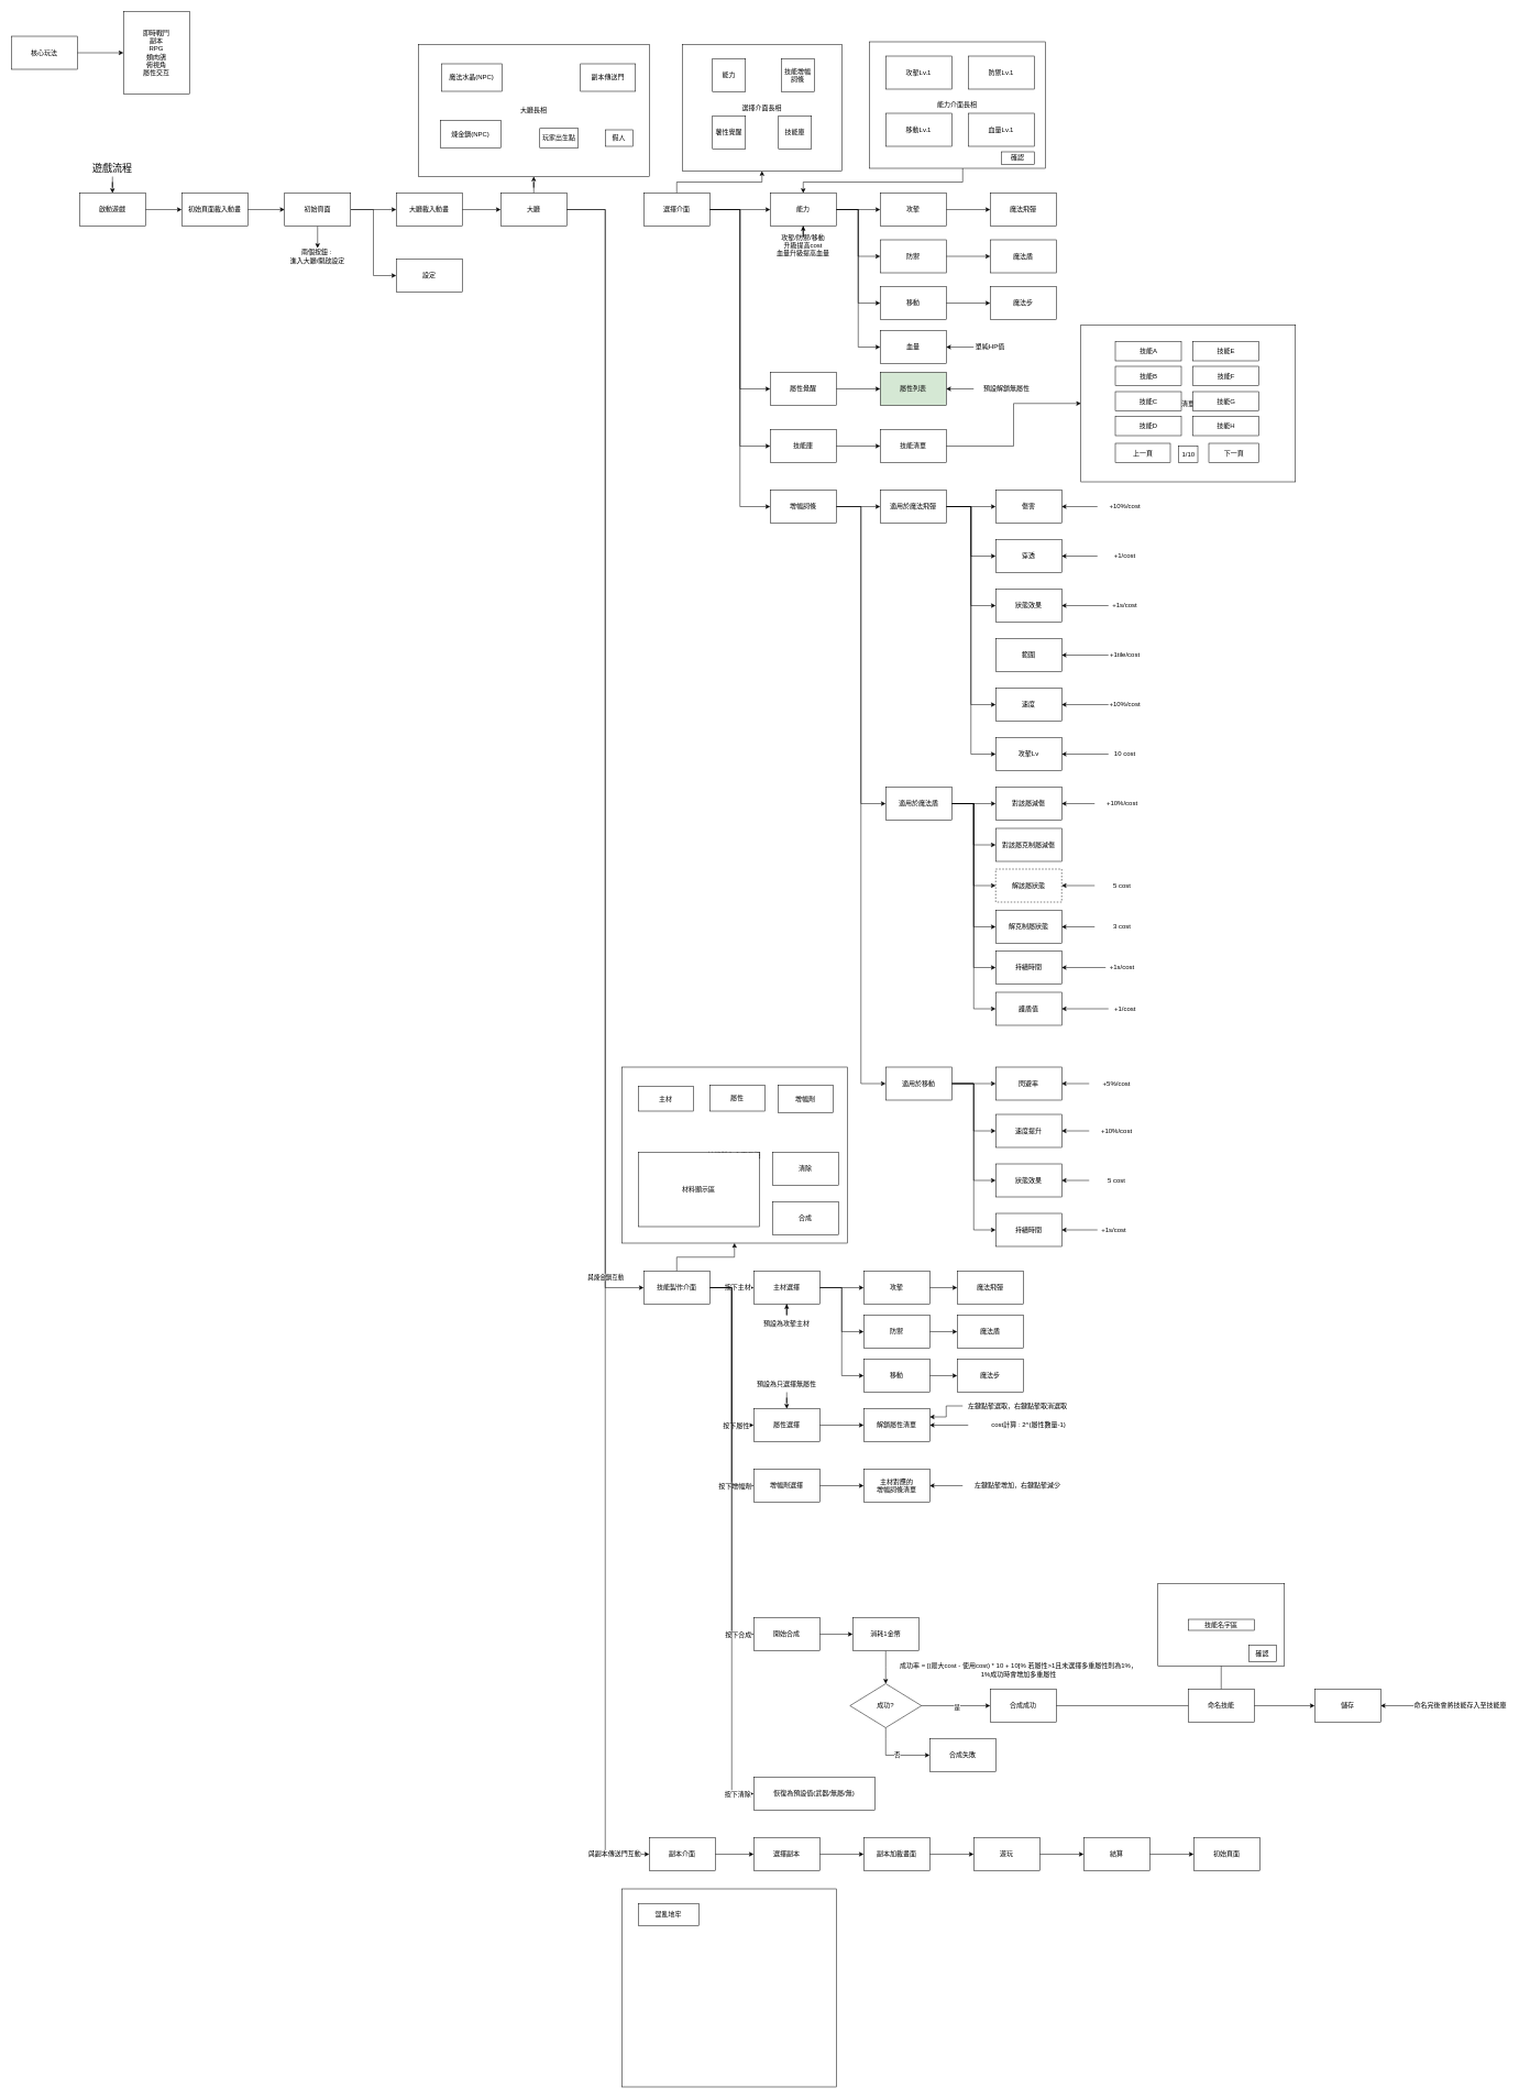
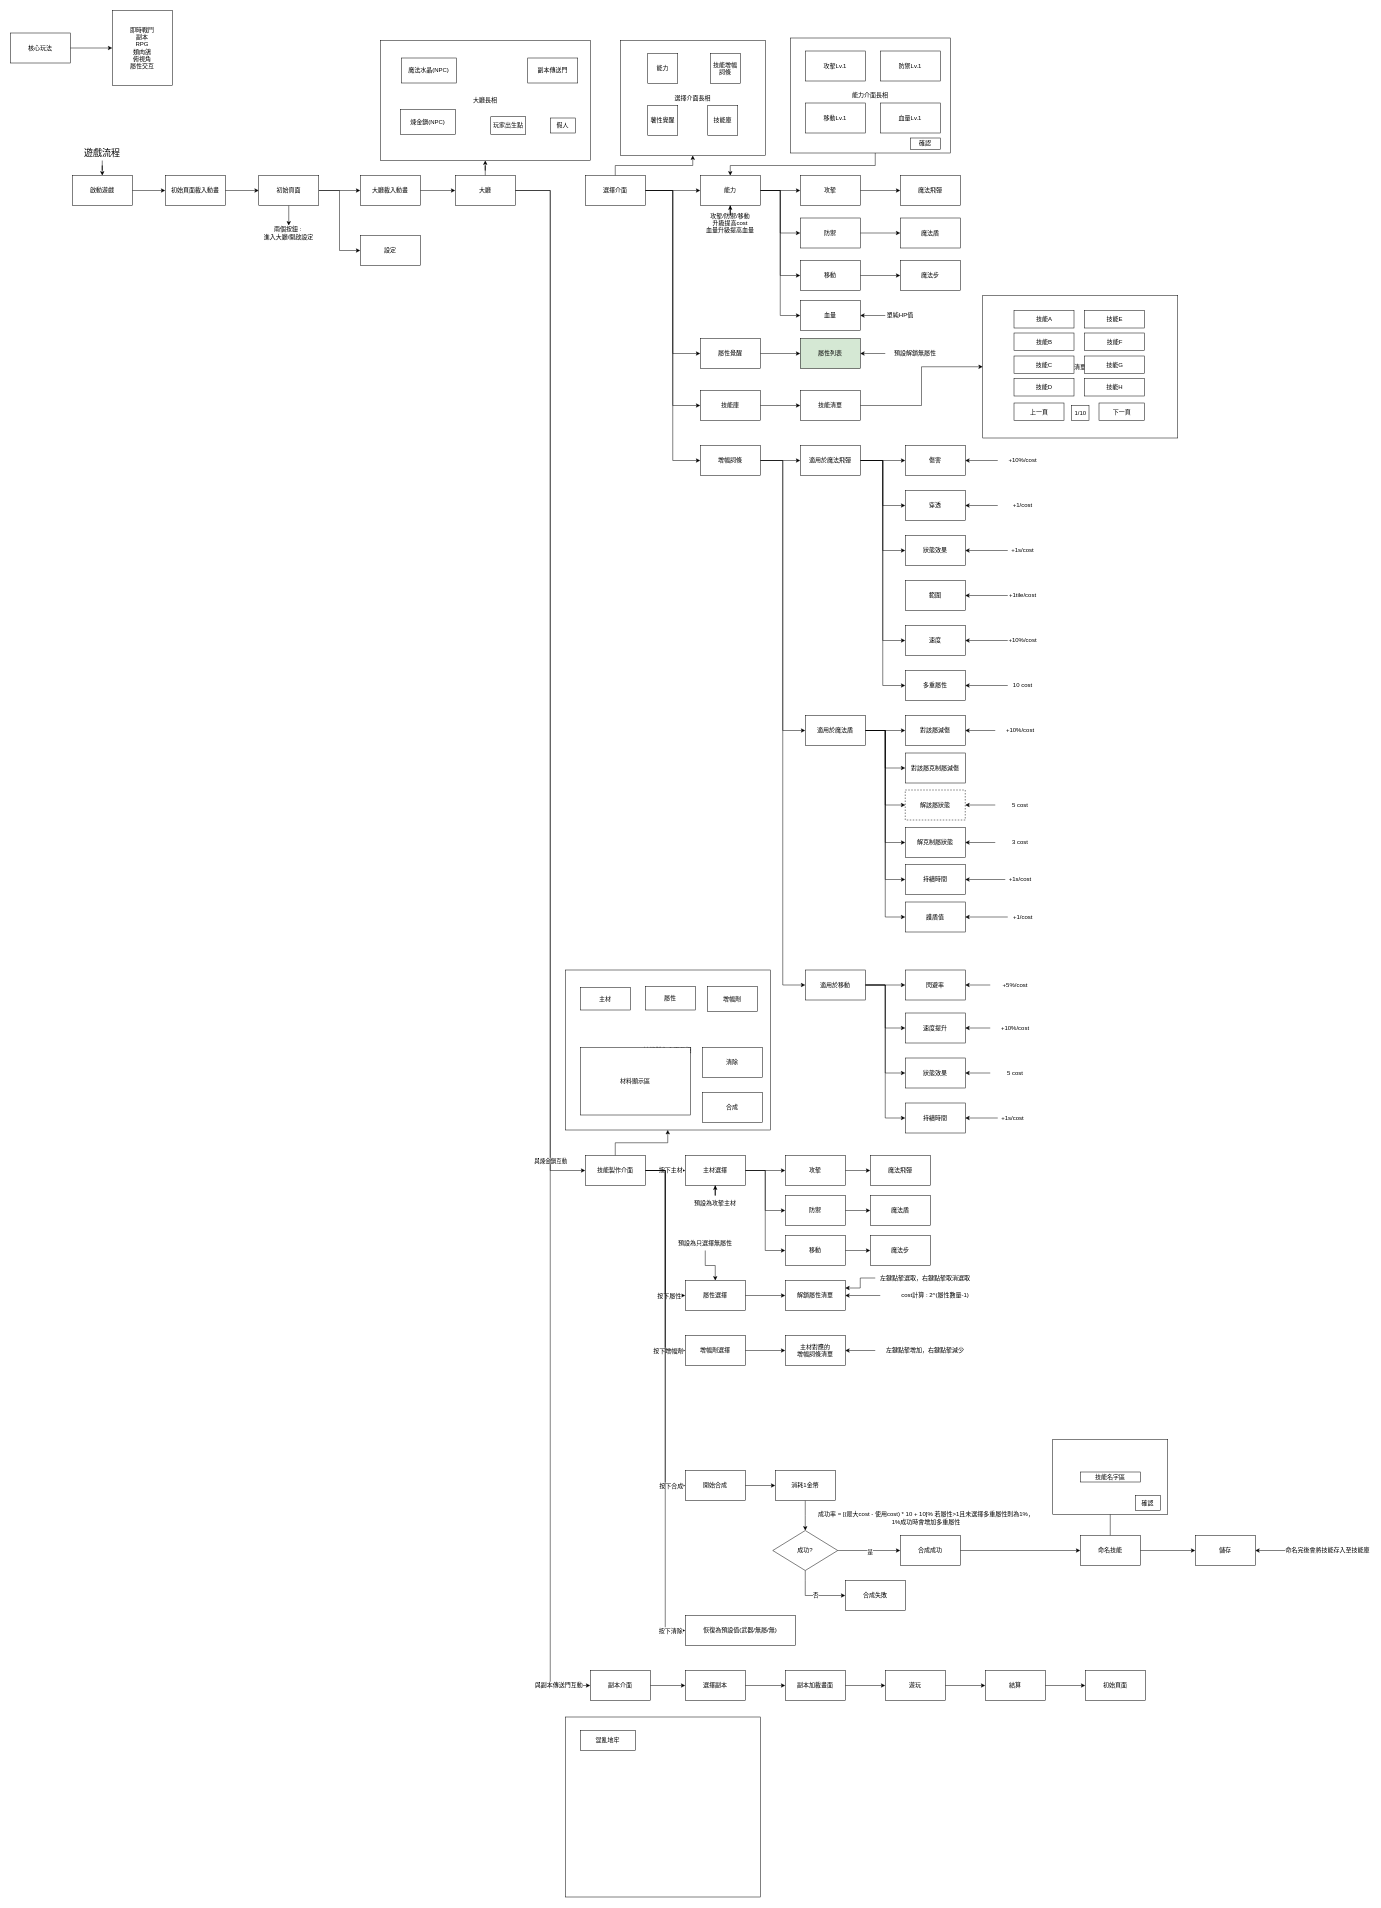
- <mxCell id="82" value="&lt;p style=&quot;white-space-collapse: preserve;&quot; dir=&quot;auto&quot;&gt;攻擊Lv&lt;/p&gt;" style="rounded=0;whiteSpace=wrap;html=1;" parent="1" vertex="1"><mxGeometry x="1810" y="1340" width="120" height="60" as="geometry" /></mxCell>
+ <mxCell id="82" value="&lt;p style=&quot;white-space-collapse: preserve;&quot; dir=&quot;auto&quot;&gt;多重屬性&lt;/p&gt;" style="rounded=0;whiteSpace=wrap;html=1;" parent="1" vertex="1"><mxGeometry x="1810" y="1340" width="120" height="60" as="geometry" /></mxCell>
- <mxCell id="137" value="預設為只選擇無屬性" style="text;html=1;align=center;verticalAlign=middle;whiteSpace=wrap;rounded=0;" parent="1" vertex="1"><mxGeometry x="1375" y="2500" width="110" height="30" as="geometry" /></mxCell>
+ <mxCell id="137" value="預設為只選擇無屬性" style="text;html=1;align=center;verticalAlign=middle;whiteSpace=wrap;rounded=0;" parent="1" vertex="1"><mxGeometry x="1355" y="2470" width="110" height="30" as="geometry" /></mxCell>
- <mxCell id="158" value="" style="edgeStyle=orthogonalEdgeStyle;rounded=0;orthogonalLoop=1;jettySize=auto;html=1;fontFamily=Helvetica;fontSize=12;fontColor=default;labelBackgroundColor=default;resizable=0;endArrow=none;" parent="1" source="159" target="140" edge="1"><mxGeometry relative="1" as="geometry" /></mxCell>
+ <mxCell id="158" value="" style="edgeStyle=orthogonalEdgeStyle;rounded=0;orthogonalLoop=1;jettySize=auto;html=1;fontFamily=Helvetica;fontSize=12;fontColor=default;labelBackgroundColor=default;resizable=0;" parent="1" source="159" target="140" edge="1"><mxGeometry relative="1" as="geometry" /></mxCell>
